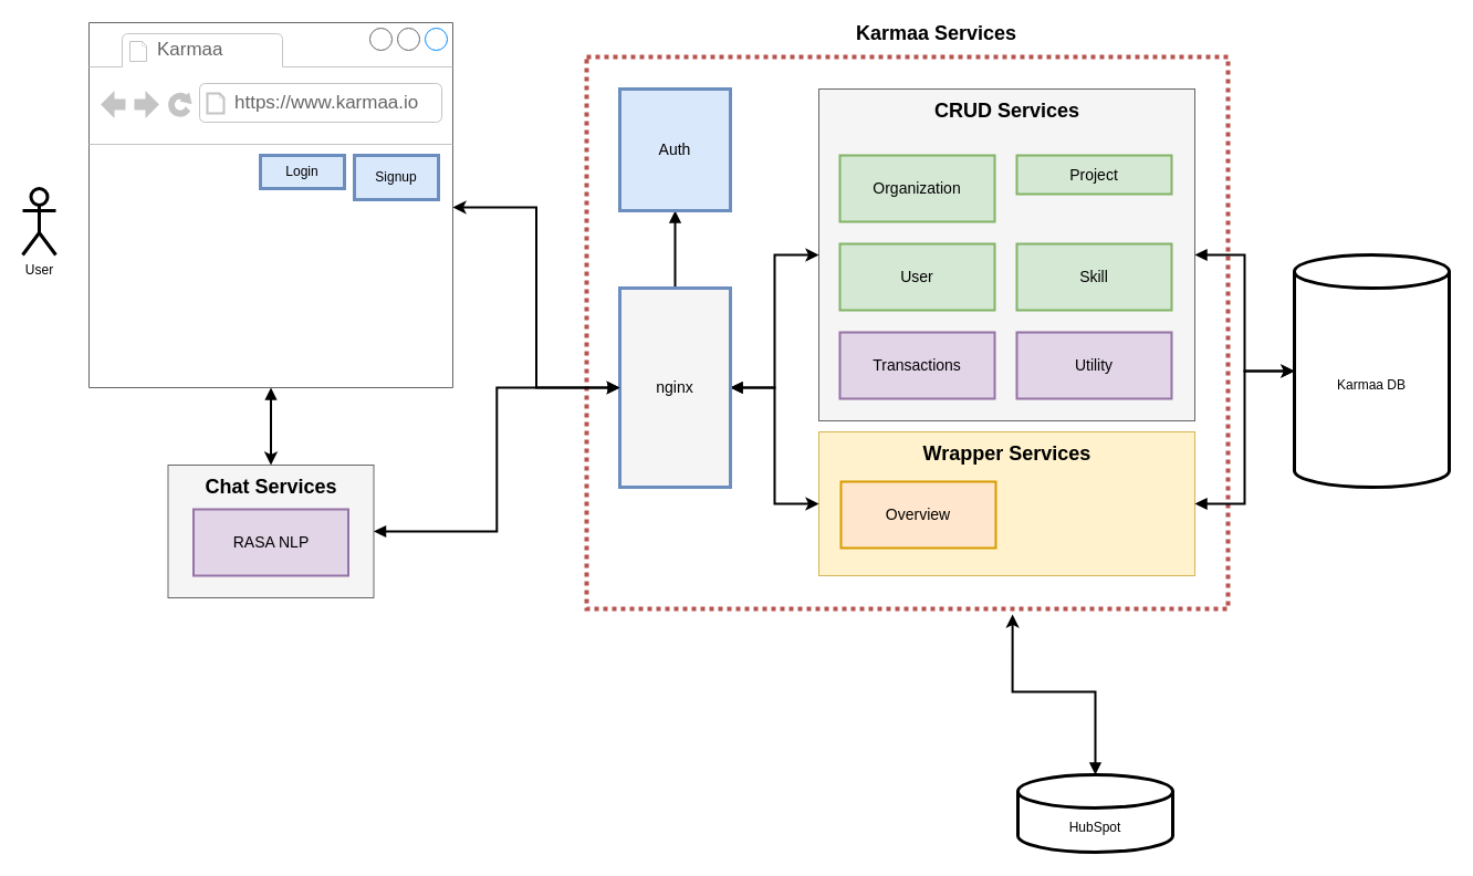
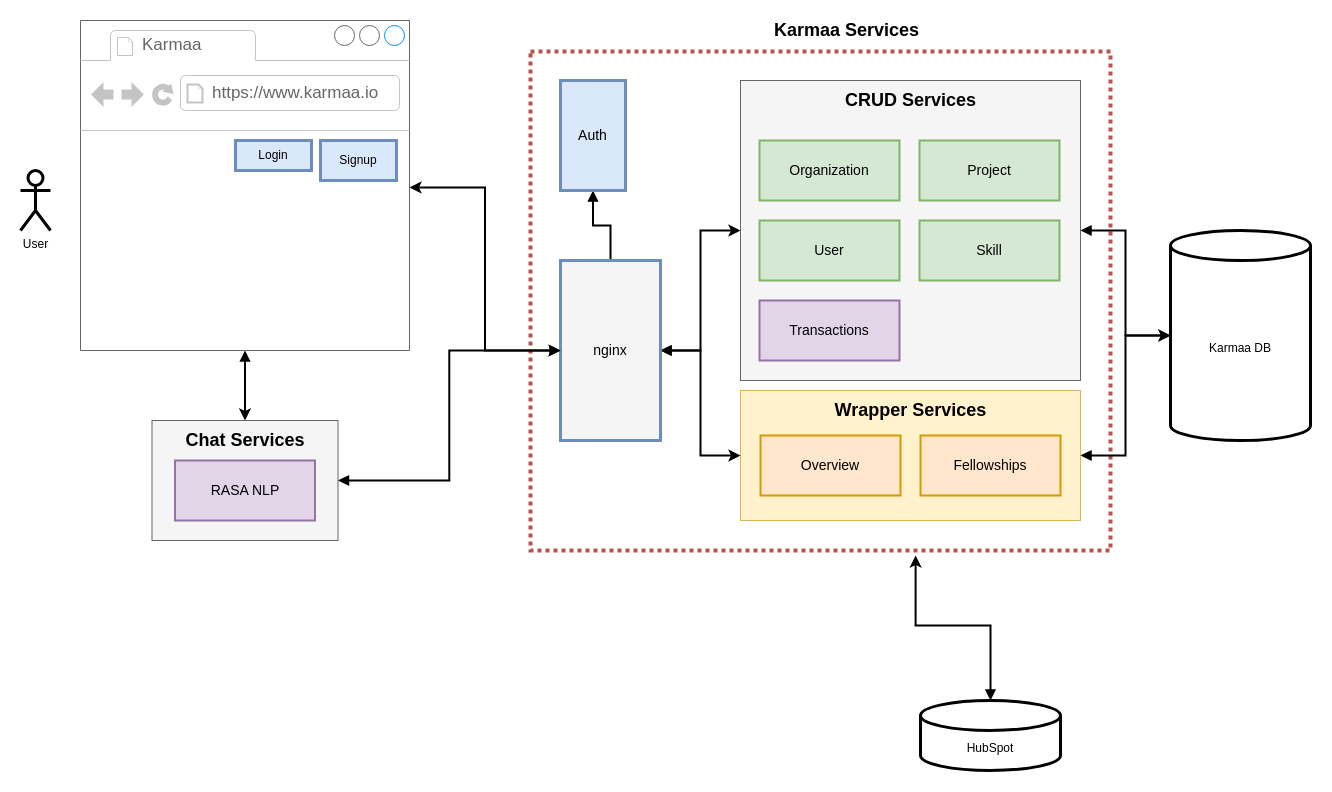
- <mxCell id="27" value="Auth" style="rounded=0;whiteSpace=wrap;html=1;strokeWidth=3;fontSize=14;align=center;fillColor=#dae8fc;strokeColor=#6c8ebf;" parent="8" vertex="1"><mxGeometry x="30" y="60" width="100" height="110" as="geometry" /></mxCell>
+ <mxCell id="27" value="Auth" style="rounded=0;whiteSpace=wrap;html=1;strokeWidth=3;fontSize=14;align=center;fillColor=#dae8fc;strokeColor=#6c8ebf;" parent="8" vertex="1"><mxGeometry x="30" y="60" width="65" height="110" as="geometry" /></mxCell>
- <mxCell id="15" value="Project" style="rounded=0;whiteSpace=wrap;html=1;strokeWidth=2;fontSize=14;align=center;fillColor=#d5e8d4;strokeColor=#82b366;" parent="12" vertex="1"><mxGeometry x="179" y="20" width="140" height="35" as="geometry" /></mxCell>
+ <mxCell id="15" value="Project" style="rounded=0;whiteSpace=wrap;html=1;strokeWidth=2;fontSize=14;align=center;fillColor=#d5e8d4;strokeColor=#82b366;" parent="12" vertex="1"><mxGeometry x="179" y="20" width="140" height="60" as="geometry" /></mxCell>
- <mxCell id="19" value="Utility" style="rounded=0;whiteSpace=wrap;html=1;strokeWidth=2;fontSize=14;align=center;fillColor=#e1d5e7;strokeColor=#9673a6;" parent="12" vertex="1"><mxGeometry x="179" y="180" width="140" height="60" as="geometry" /></mxCell>
+ <mxCell id="23" value="Fellowships" style="rounded=0;whiteSpace=wrap;html=1;strokeWidth=2;fontSize=14;align=center;fillColor=#ffe6cc;strokeColor=#d79b00;" parent="20" vertex="1"><mxGeometry x="180" y="25" width="140" height="60" as="geometry" /></mxCell>
